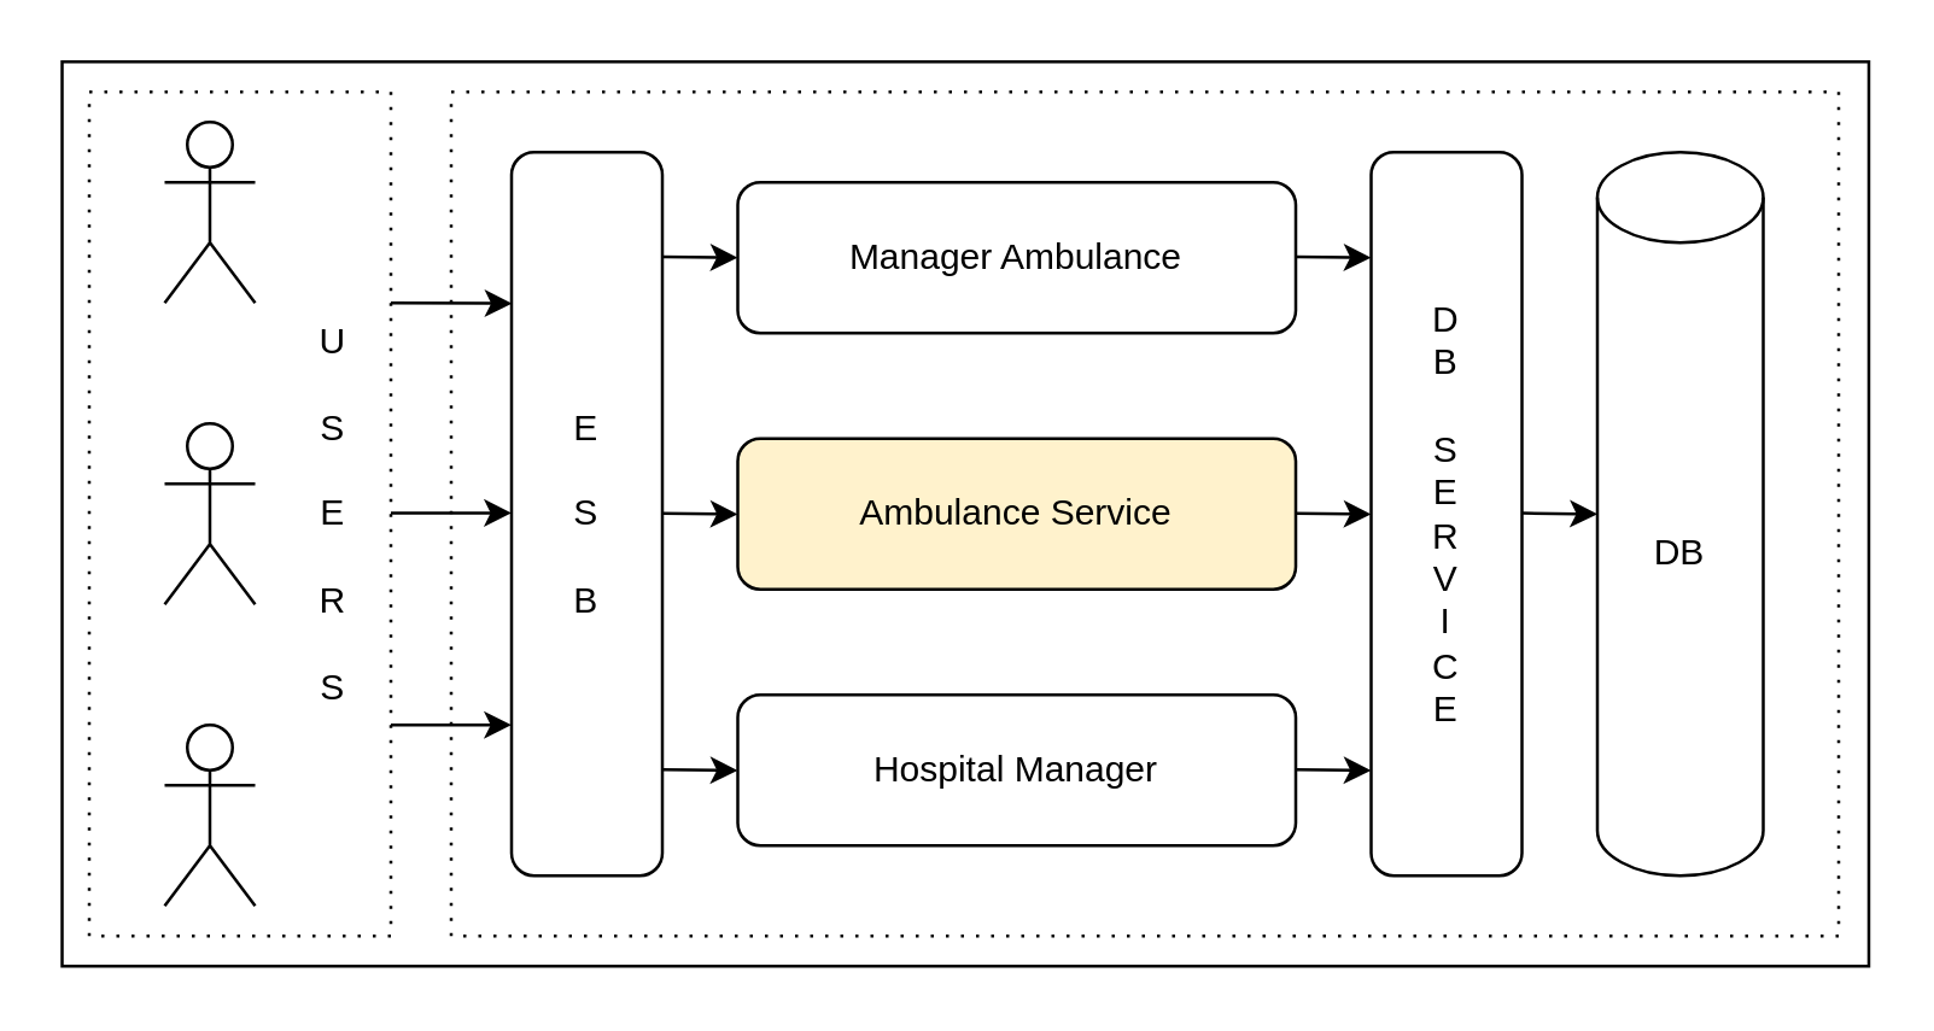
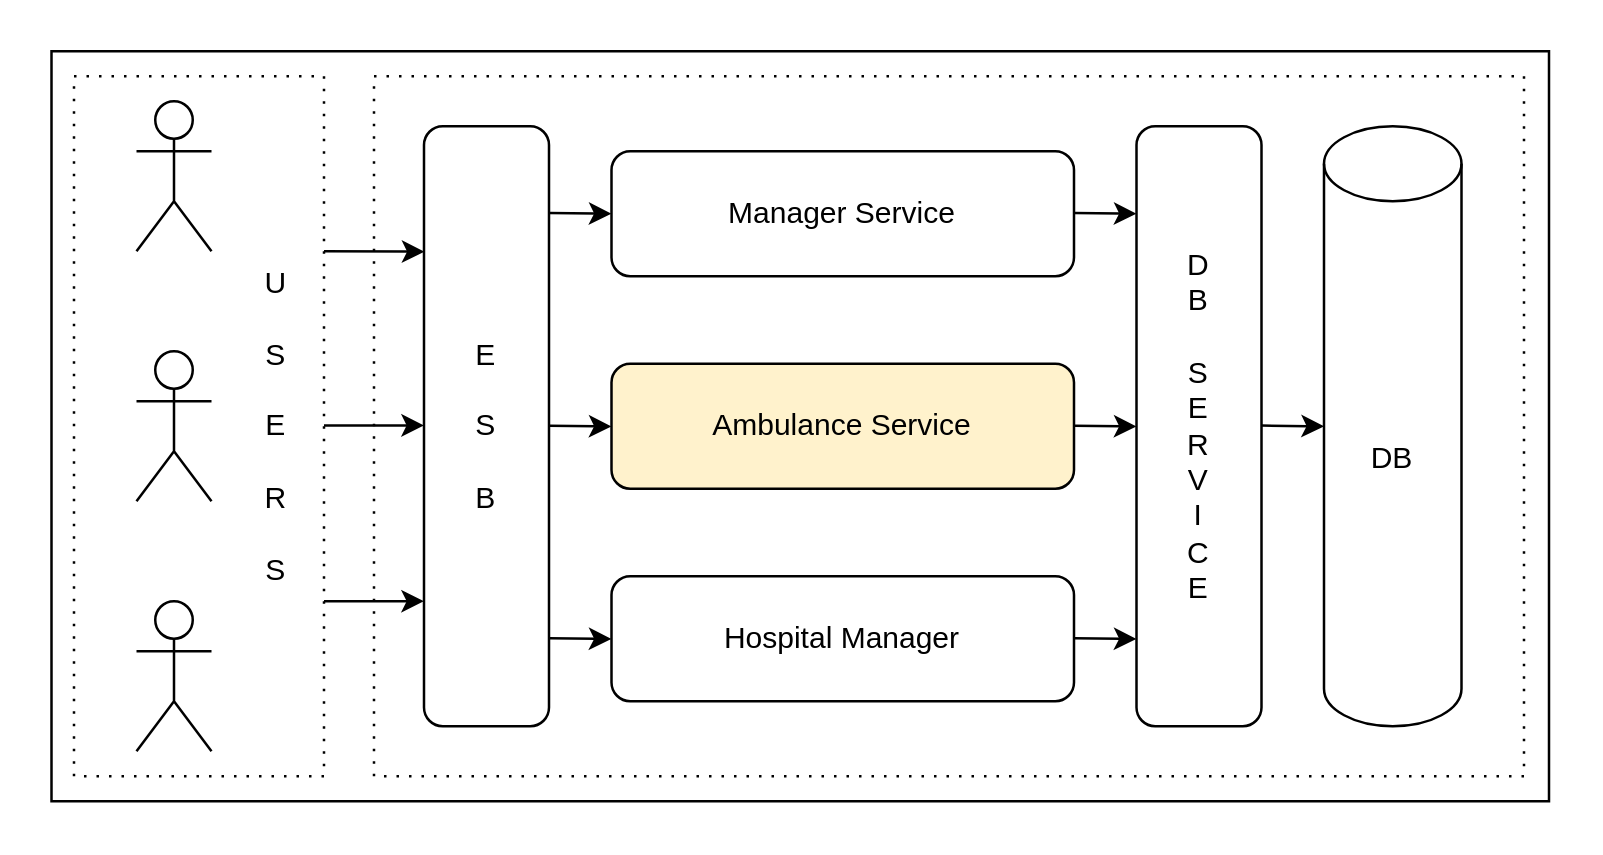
- <mxCell id="13" value="Manager Ambulance" style="rounded=1;whiteSpace=wrap;html=1;" vertex="1" parent="1"><mxGeometry x="244" y="60" width="185" height="50" as="geometry" /></mxCell>
+ <mxCell id="13" value="Manager Service" style="rounded=1;whiteSpace=wrap;html=1;" vertex="1" parent="1"><mxGeometry x="244" y="60" width="185" height="50" as="geometry" /></mxCell>
